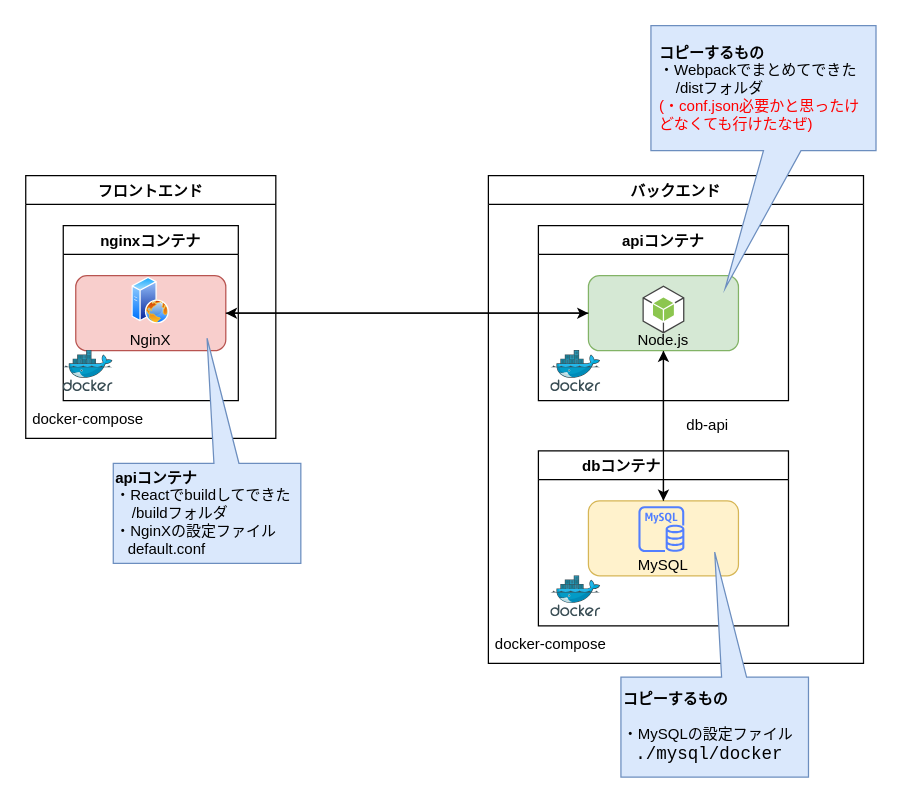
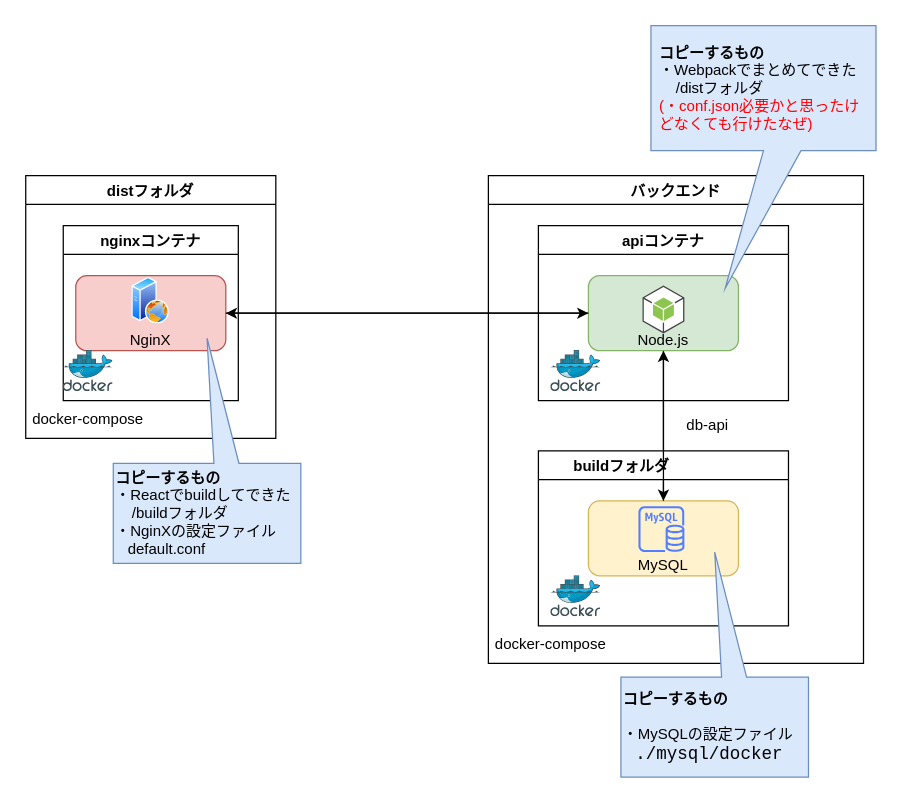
- <mxCell id="4" value="フロントエンド" style="swimlane;" vertex="1" parent="3"><mxGeometry y="120" width="200" height="210" as="geometry" /></mxCell>
+ <mxCell id="4" value="distフォルダ" style="swimlane;" vertex="1" parent="3"><mxGeometry y="120" width="200" height="210" as="geometry" /></mxCell>
- <mxCell id="16" value="dbコンテナ                    " style="swimlane;" vertex="1" parent="10"><mxGeometry x="40" y="220" width="200" height="140" as="geometry" /></mxCell>
+ <mxCell id="16" value="buildフォルダ                    " style="swimlane;" vertex="1" parent="10"><mxGeometry x="40" y="220" width="200" height="140" as="geometry" /></mxCell>
- <mxCell id="27" value="&lt;div&gt;&lt;span&gt;&lt;b&gt;apiコンテナ&lt;/b&gt;&lt;/span&gt;&lt;/div&gt;・Reactでbuildしてできた&lt;br&gt;&amp;nbsp; &amp;nbsp; /buildフォルダ&lt;br&gt;・NginXの設定ファイル&lt;br&gt;&amp;nbsp; &amp;nbsp;default.conf" style="text;html=1;strokeColor=none;fillColor=none;align=left;verticalAlign=middle;whiteSpace=wrap;rounded=0;" vertex="1" parent="3"><mxGeometry x="70" y="350" width="160" height="80" as="geometry" /></mxCell>
+ <mxCell id="27" value="&lt;div&gt;&lt;span&gt;&lt;b&gt;コピーするもの&lt;/b&gt;&lt;/span&gt;&lt;/div&gt;・Reactでbuildしてできた&lt;br&gt;&amp;nbsp; &amp;nbsp; /buildフォルダ&lt;br&gt;・NginXの設定ファイル&lt;br&gt;&amp;nbsp; &amp;nbsp;default.conf" style="text;html=1;strokeColor=none;fillColor=none;align=left;verticalAlign=middle;whiteSpace=wrap;rounded=0;" vertex="1" parent="3"><mxGeometry x="70" y="350" width="160" height="80" as="geometry" /></mxCell>
